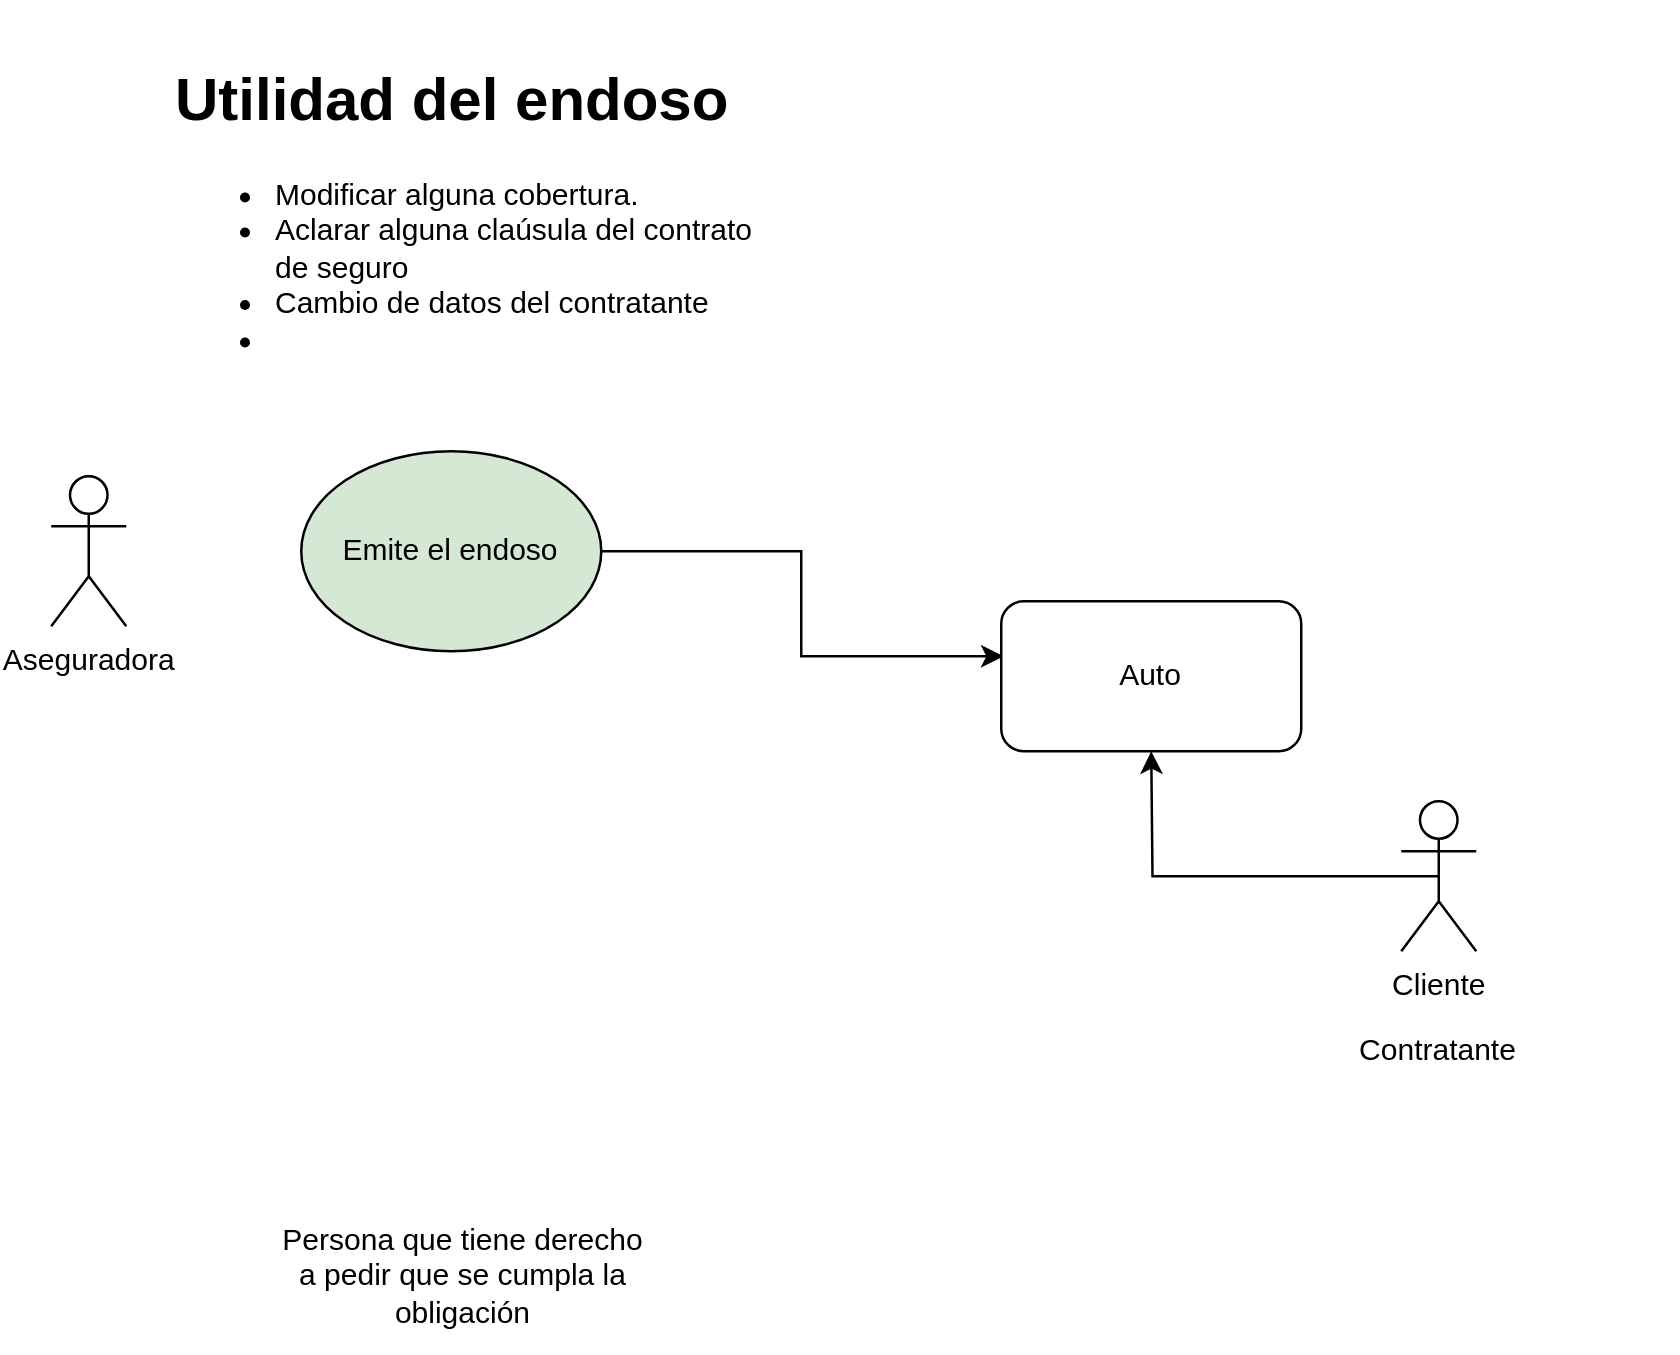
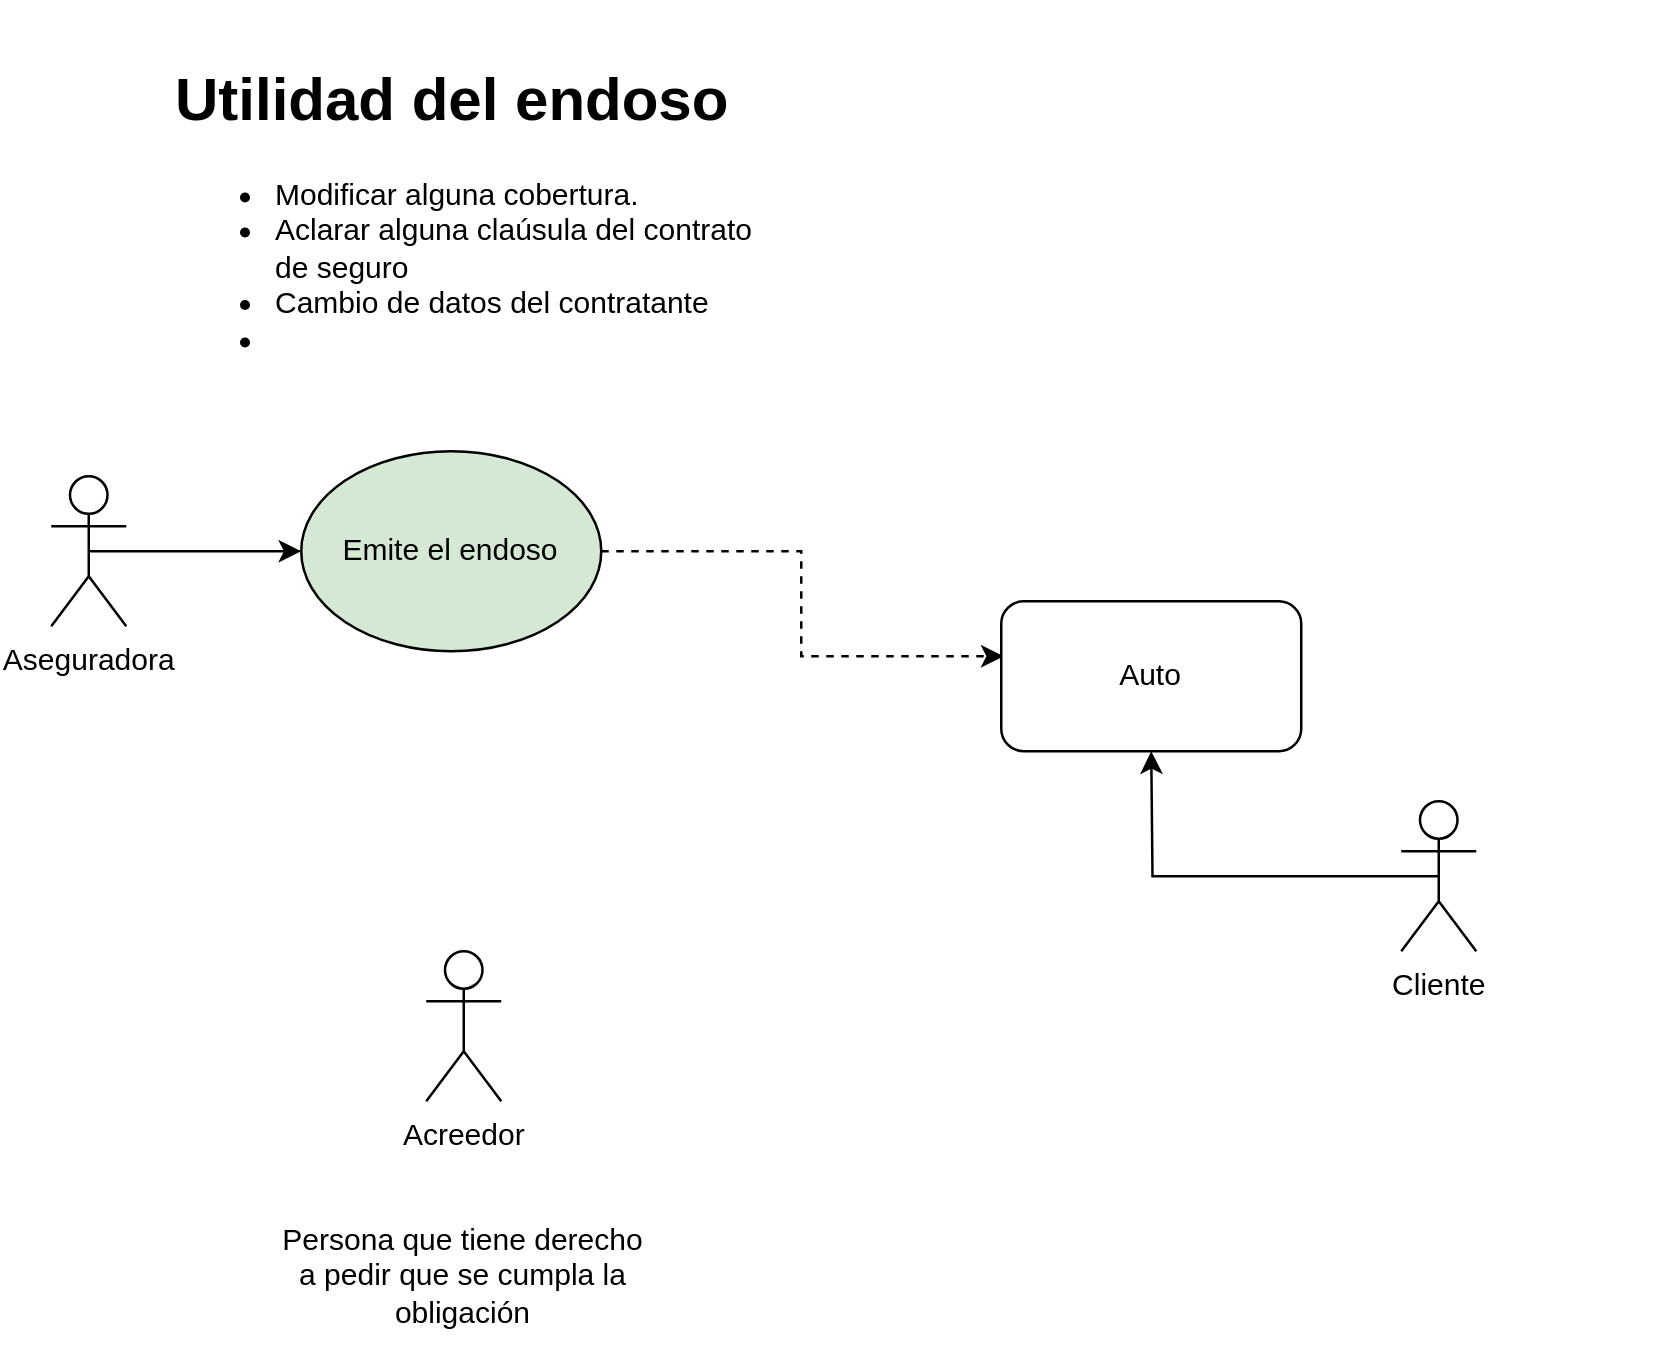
+ <mxCell id="2" style="edgeStyle=orthogonalEdgeStyle;rounded=0;orthogonalLoop=1;jettySize=auto;html=1;exitX=0.5;exitY=0.5;exitDx=0;exitDy=0;exitPerimeter=0;" edge="1" parent="1" source="3" target="7"><mxGeometry relative="1" as="geometry"><mxPoint x="80" y="240" as="targetPoint" /></mxGeometry></mxCell>
- <mxCell id="6" style="edgeStyle=orthogonalEdgeStyle;rounded=0;orthogonalLoop=1;jettySize=auto;html=1;exitX=1;exitY=0.5;exitDx=0;exitDy=0;entryX=0.008;entryY=0.367;entryDx=0;entryDy=0;entryPerimeter=0;" edge="1" parent="1" source="7" target="8"><mxGeometry relative="1" as="geometry" /></mxCell>
+ <mxCell id="6" style="edgeStyle=orthogonalEdgeStyle;rounded=0;orthogonalLoop=1;jettySize=auto;html=1;exitX=1;exitY=0.5;exitDx=0;exitDy=0;entryX=0.008;entryY=0.367;entryDx=0;entryDy=0;entryPerimeter=0;dashed=1;" edge="1" parent="1" source="7" target="8"><mxGeometry relative="1" as="geometry" /></mxCell>
+ <mxCell id="9" value="Acreedor" style="shape=umlActor;verticalLabelPosition=bottom;verticalAlign=top;html=1;outlineConnect=0;" vertex="1" parent="1"><mxGeometry x="170" y="380" width="30" height="60" as="geometry" /></mxCell>
- <mxCell id="12" value="Contratante" style="text;html=1;strokeColor=none;fillColor=none;align=center;verticalAlign=middle;whiteSpace=wrap;rounded=0;" vertex="1" parent="1"><mxGeometry x="500" y="410" width="150" height="20" as="geometry" /></mxCell>
